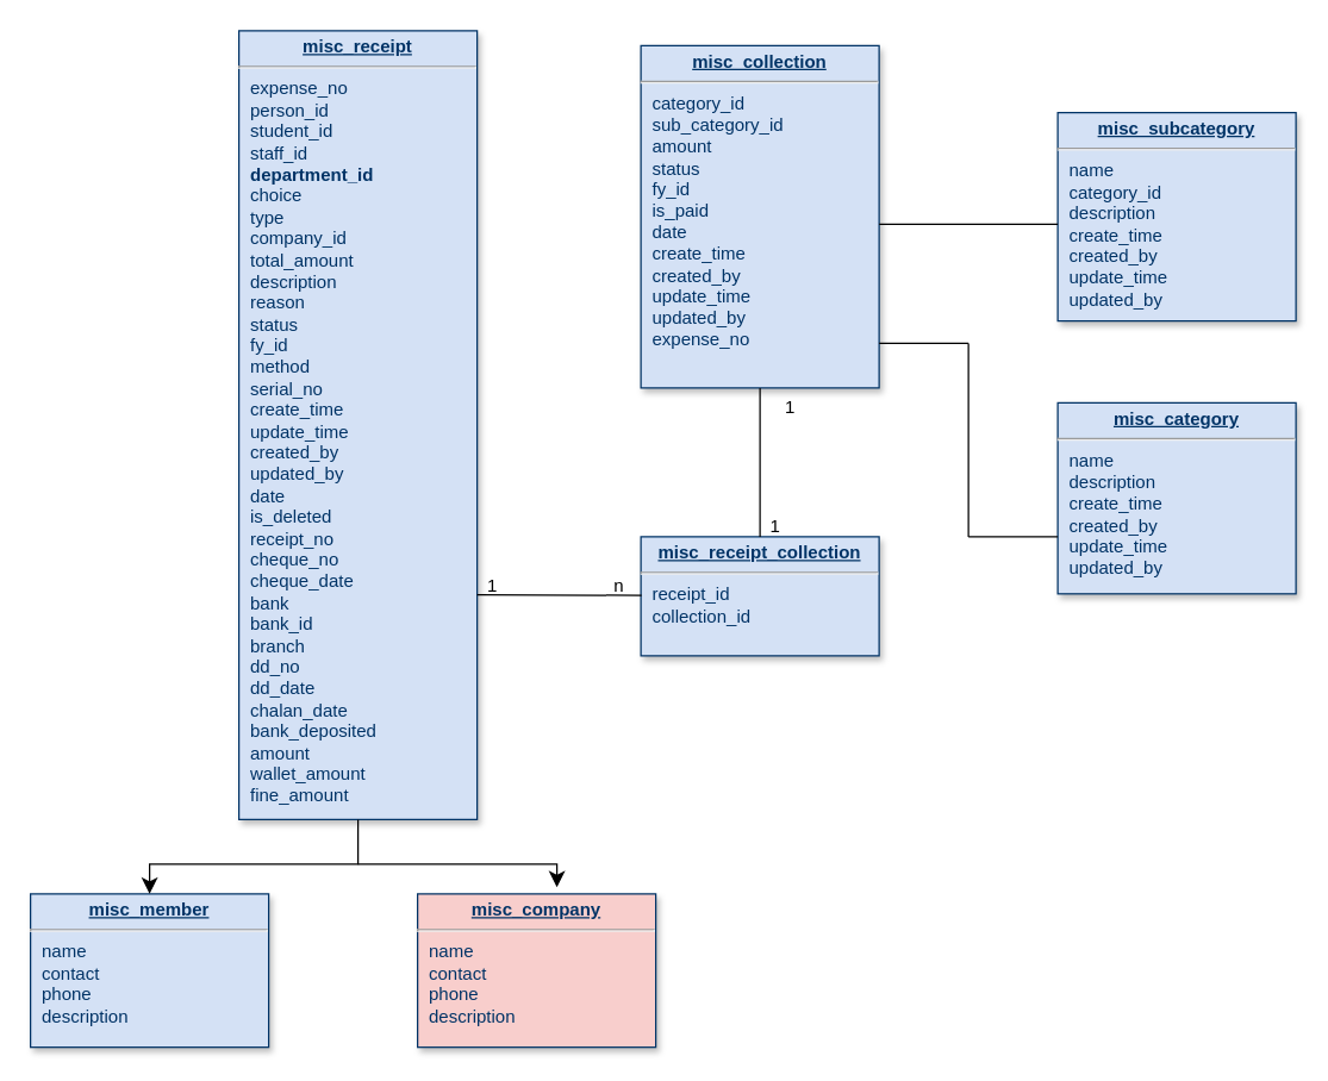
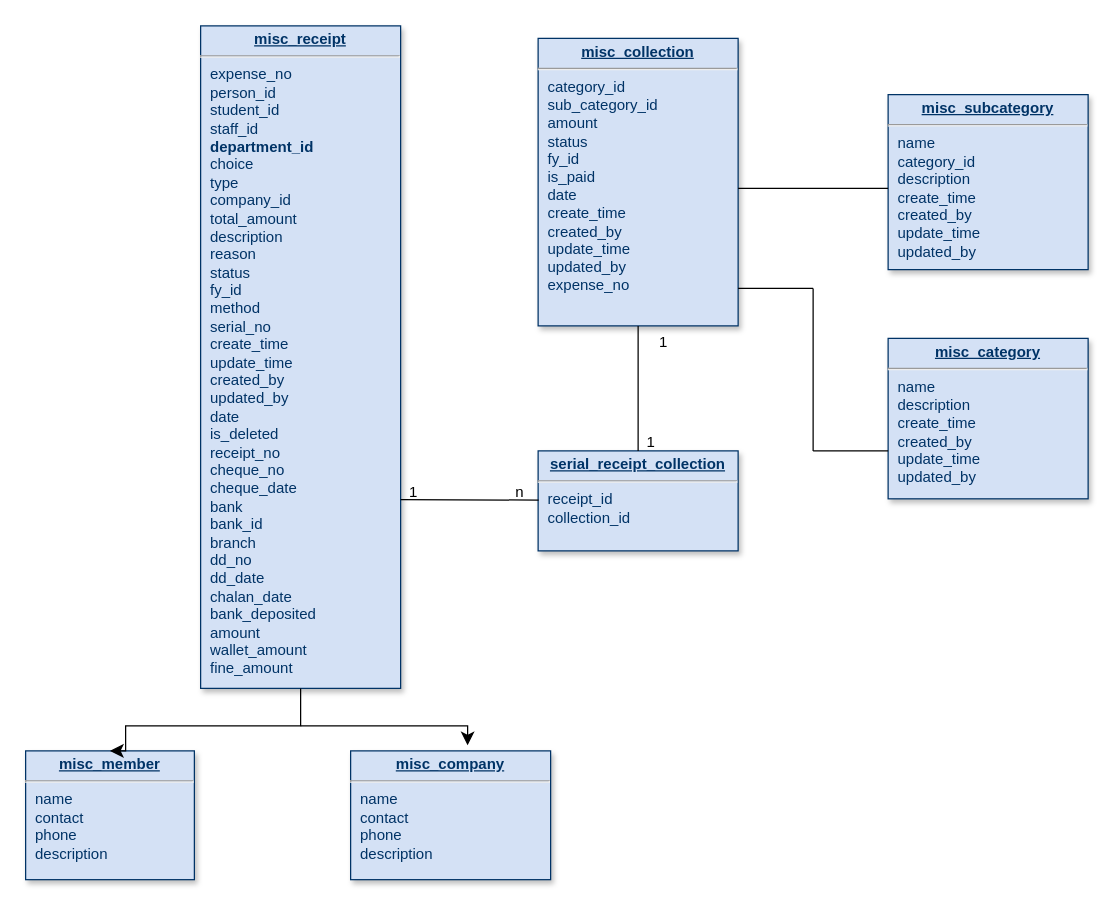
- <mxCell id="3" value="&lt;p style=&quot;margin: 0px; margin-top: 4px; text-align: center; text-decoration: underline;&quot;&gt;&lt;b&gt;misc_receipt_collection&lt;/b&gt;&lt;/p&gt;&lt;hr&gt;&lt;p style=&quot;margin: 0px; margin-left: 8px;&quot;&gt;receipt_id&lt;/p&gt;&lt;p style=&quot;margin: 0px; margin-left: 8px;&quot;&gt;collection_id&lt;/p&gt;" style="verticalAlign=top;align=left;overflow=fill;fontSize=12;fontFamily=Helvetica;html=1;strokeColor=#003366;shadow=1;fillColor=#D4E1F5;fontColor=#003366" parent="1" vertex="1"><mxGeometry x="430" y="360" width="160" height="80" as="geometry" /></mxCell>
+ <mxCell id="3" value="&lt;p style=&quot;margin: 0px; margin-top: 4px; text-align: center; text-decoration: underline;&quot;&gt;&lt;b&gt;serial_receipt_collection&lt;/b&gt;&lt;/p&gt;&lt;hr&gt;&lt;p style=&quot;margin: 0px; margin-left: 8px;&quot;&gt;receipt_id&lt;/p&gt;&lt;p style=&quot;margin: 0px; margin-left: 8px;&quot;&gt;collection_id&lt;/p&gt;" style="verticalAlign=top;align=left;overflow=fill;fontSize=12;fontFamily=Helvetica;html=1;strokeColor=#003366;shadow=1;fillColor=#D4E1F5;fontColor=#003366" parent="1" vertex="1"><mxGeometry x="430" y="360" width="160" height="80" as="geometry" /></mxCell>
- <mxCell id="6" value="&lt;p style=&quot;margin: 0px; margin-top: 4px; text-align: center; text-decoration: underline;&quot;&gt;&lt;b&gt;misc_member&lt;/b&gt;&lt;/p&gt;&lt;hr&gt;&lt;p style=&quot;margin: 0px; margin-left: 8px;&quot;&gt;name&lt;/p&gt;&lt;p style=&quot;margin: 0px; margin-left: 8px;&quot;&gt;contact&lt;/p&gt;&lt;p style=&quot;margin: 0px; margin-left: 8px;&quot;&gt;phone&lt;/p&gt;&lt;p style=&quot;margin: 0px; margin-left: 8px;&quot;&gt;description&lt;/p&gt;&lt;p style=&quot;margin: 0px; margin-left: 8px;&quot;&gt;&lt;br&gt;&lt;/p&gt;" style="verticalAlign=top;align=left;overflow=fill;fontSize=12;fontFamily=Helvetica;html=1;strokeColor=#003366;shadow=1;fillColor=#D4E1F5;fontColor=#003366" parent="1" vertex="1"><mxGeometry x="20" y="600" width="160" height="103.04" as="geometry" /></mxCell>
+ <mxCell id="6" value="&lt;p style=&quot;margin: 0px; margin-top: 4px; text-align: center; text-decoration: underline;&quot;&gt;&lt;b&gt;misc_member&lt;/b&gt;&lt;/p&gt;&lt;hr&gt;&lt;p style=&quot;margin: 0px; margin-left: 8px;&quot;&gt;name&lt;/p&gt;&lt;p style=&quot;margin: 0px; margin-left: 8px;&quot;&gt;contact&lt;/p&gt;&lt;p style=&quot;margin: 0px; margin-left: 8px;&quot;&gt;phone&lt;/p&gt;&lt;p style=&quot;margin: 0px; margin-left: 8px;&quot;&gt;description&lt;/p&gt;&lt;p style=&quot;margin: 0px; margin-left: 8px;&quot;&gt;&lt;br&gt;&lt;/p&gt;" style="verticalAlign=top;align=left;overflow=fill;fontSize=12;fontFamily=Helvetica;html=1;strokeColor=#003366;shadow=1;fillColor=#D4E1F5;fontColor=#003366" parent="1" vertex="1"><mxGeometry x="20" y="600" width="135" height="103.04" as="geometry" /></mxCell>
- <mxCell id="4" value="&lt;p style=&quot;margin: 0px; margin-top: 4px; text-align: center; text-decoration: underline;&quot;&gt;&lt;b&gt;misc_company&lt;/b&gt;&lt;/p&gt;&lt;hr&gt;&lt;p style=&quot;margin: 0px; margin-left: 8px;&quot;&gt;name&lt;/p&gt;&lt;p style=&quot;margin: 0px; margin-left: 8px;&quot;&gt;contact&lt;/p&gt;&lt;p style=&quot;margin: 0px; margin-left: 8px;&quot;&gt;phone&lt;/p&gt;&lt;p style=&quot;margin: 0px; margin-left: 8px;&quot;&gt;description&lt;/p&gt;" style="verticalAlign=top;align=left;overflow=fill;fontSize=12;fontFamily=Helvetica;html=1;strokeColor=#003366;shadow=1;fillColor=#f8cecc;fontColor=#003366;" parent="1" vertex="1"><mxGeometry x="280" y="600" width="160" height="103.04" as="geometry" /></mxCell>
+ <mxCell id="4" value="&lt;p style=&quot;margin: 0px; margin-top: 4px; text-align: center; text-decoration: underline;&quot;&gt;&lt;b&gt;misc_company&lt;/b&gt;&lt;/p&gt;&lt;hr&gt;&lt;p style=&quot;margin: 0px; margin-left: 8px;&quot;&gt;name&lt;/p&gt;&lt;p style=&quot;margin: 0px; margin-left: 8px;&quot;&gt;contact&lt;/p&gt;&lt;p style=&quot;margin: 0px; margin-left: 8px;&quot;&gt;phone&lt;/p&gt;&lt;p style=&quot;margin: 0px; margin-left: 8px;&quot;&gt;description&lt;/p&gt;" style="verticalAlign=top;align=left;overflow=fill;fontSize=12;fontFamily=Helvetica;html=1;strokeColor=#003366;shadow=1;fillColor=#D4E1F5;fontColor=#003366" parent="1" vertex="1"><mxGeometry x="280" y="600" width="160" height="103.04" as="geometry" /></mxCell>
